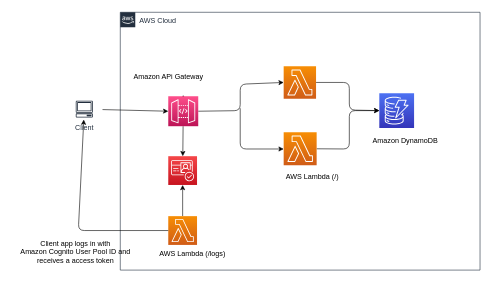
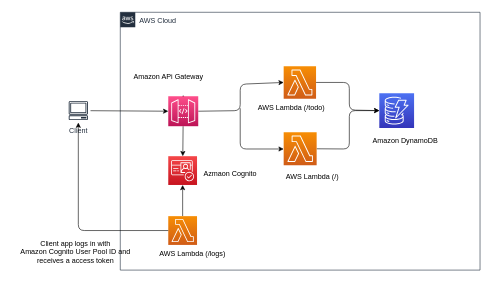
+ <mxCell id="18" value="AWS Lambda (/todo)" style="text;html=1;align=center;verticalAlign=middle;resizable=0;points=[];autosize=1;strokeColor=none;fillColor=none;" vertex="1" parent="2"><mxGeometry x="215" y="144" width="140" height="30" as="geometry" /></mxCell>
- <mxCell id="23" value="Client" style="sketch=0;outlineConnect=0;fontColor=#232F3E;gradientColor=none;strokeColor=#232F3E;fillColor=#ffffff;dashed=0;verticalLabelPosition=bottom;verticalAlign=top;align=center;html=1;fontSize=12;fontStyle=0;aspect=fixed;shape=mxgraph.aws4.resourceIcon;resIcon=mxgraph.aws4.client;" vertex="1" parent="1"><mxGeometry x="110" y="164" width="60" height="35" as="geometry" /></mxCell>
+ <mxCell id="23" value="Client" style="sketch=0;outlineConnect=0;fontColor=#232F3E;gradientColor=none;strokeColor=#232F3E;fillColor=#ffffff;dashed=0;verticalLabelPosition=bottom;verticalAlign=top;align=center;html=1;fontSize=12;fontStyle=0;aspect=fixed;shape=mxgraph.aws4.resourceIcon;resIcon=mxgraph.aws4.client;" vertex="1" parent="1"><mxGeometry x="110" y="164" width="40" height="40" as="geometry" /></mxCell>
+ <mxCell id="16" value="Azmaon Cognito" style="text;html=1;align=center;verticalAlign=middle;resizable=0;points=[];autosize=1;strokeColor=none;fillColor=none;" vertex="1" parent="2"><mxGeometry x="128" y="255" width="110" height="30" as="geometry" /></mxCell>
